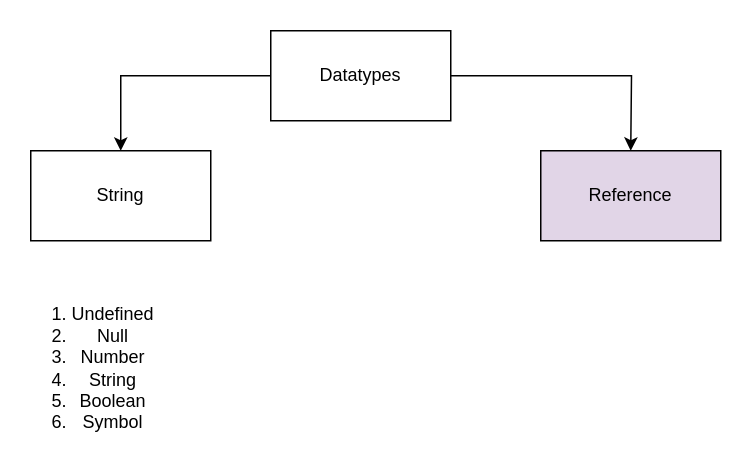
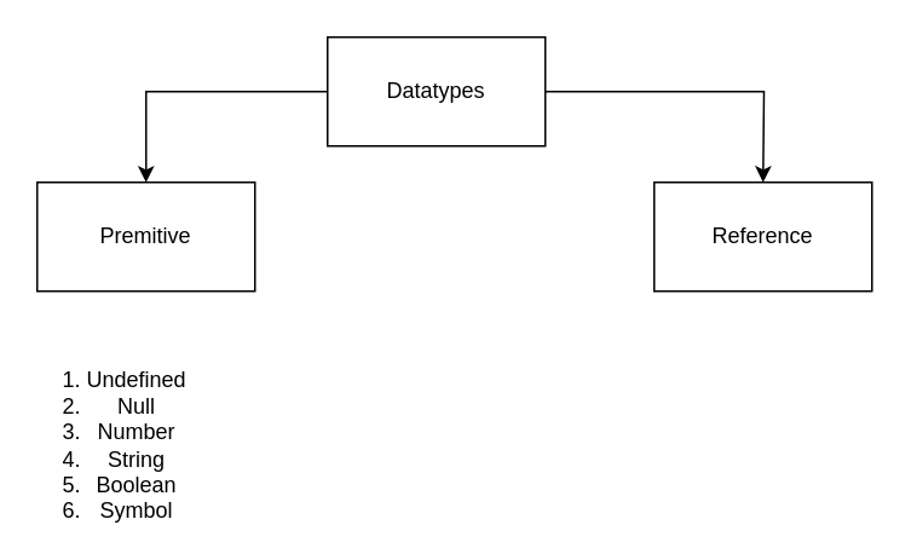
- <mxCell id="5" value="String" style="rounded=0;whiteSpace=wrap;html=1;" vertex="1" parent="1"><mxGeometry x="20" y="100" width="120" height="60" as="geometry" /></mxCell>
+ <mxCell id="5" value="Premitive" style="rounded=0;whiteSpace=wrap;html=1;" vertex="1" parent="1"><mxGeometry x="20" y="100" width="120" height="60" as="geometry" /></mxCell>
- <mxCell id="6" value="Reference" style="rounded=0;whiteSpace=wrap;html=1;fillColor=#e1d5e7;" vertex="1" parent="1"><mxGeometry x="360" y="100" width="120" height="60" as="geometry" /></mxCell>
+ <mxCell id="6" value="Reference" style="rounded=0;whiteSpace=wrap;html=1;" vertex="1" parent="1"><mxGeometry x="360" y="100" width="120" height="60" as="geometry" /></mxCell>
